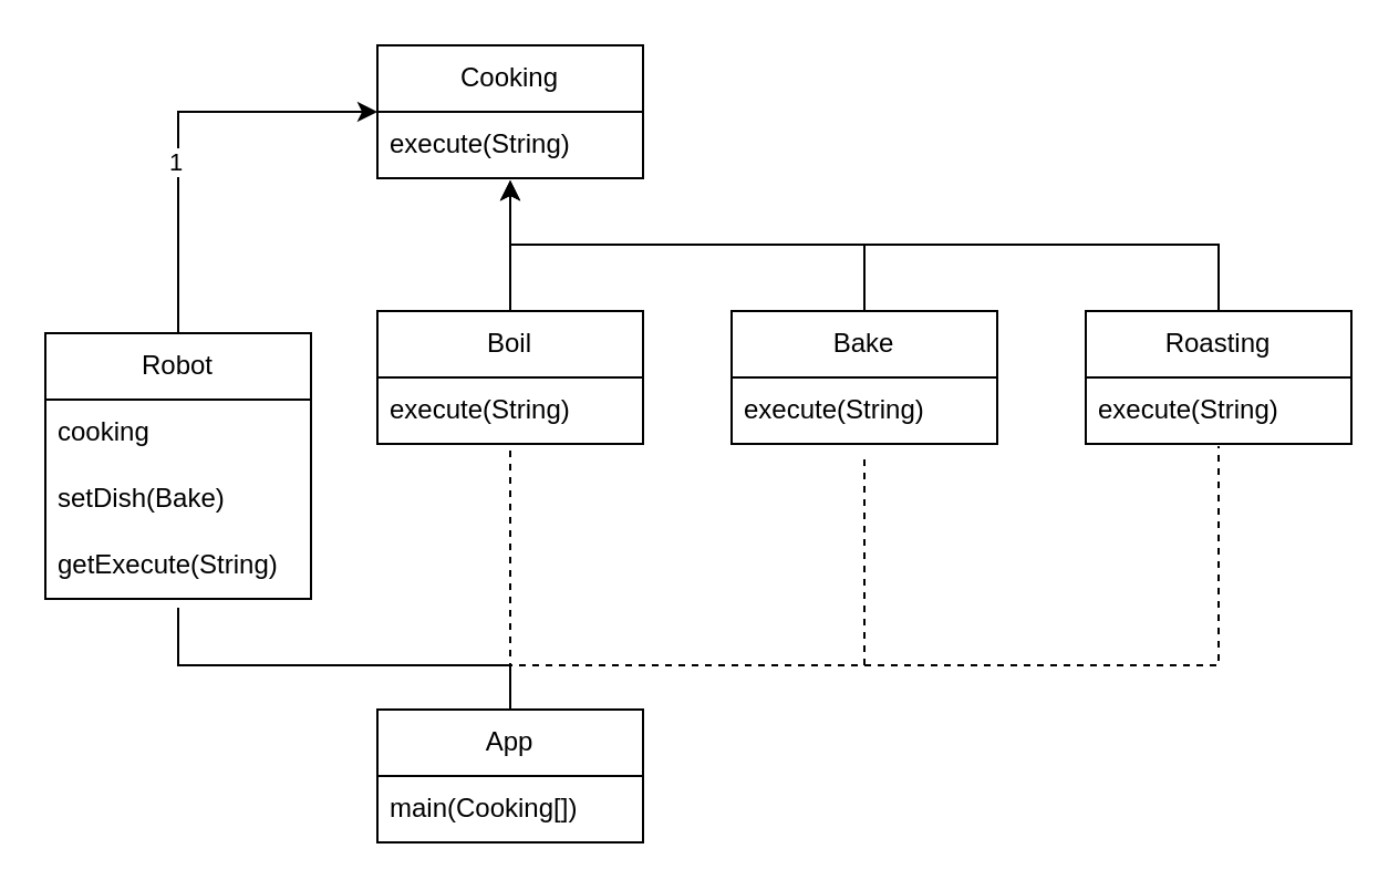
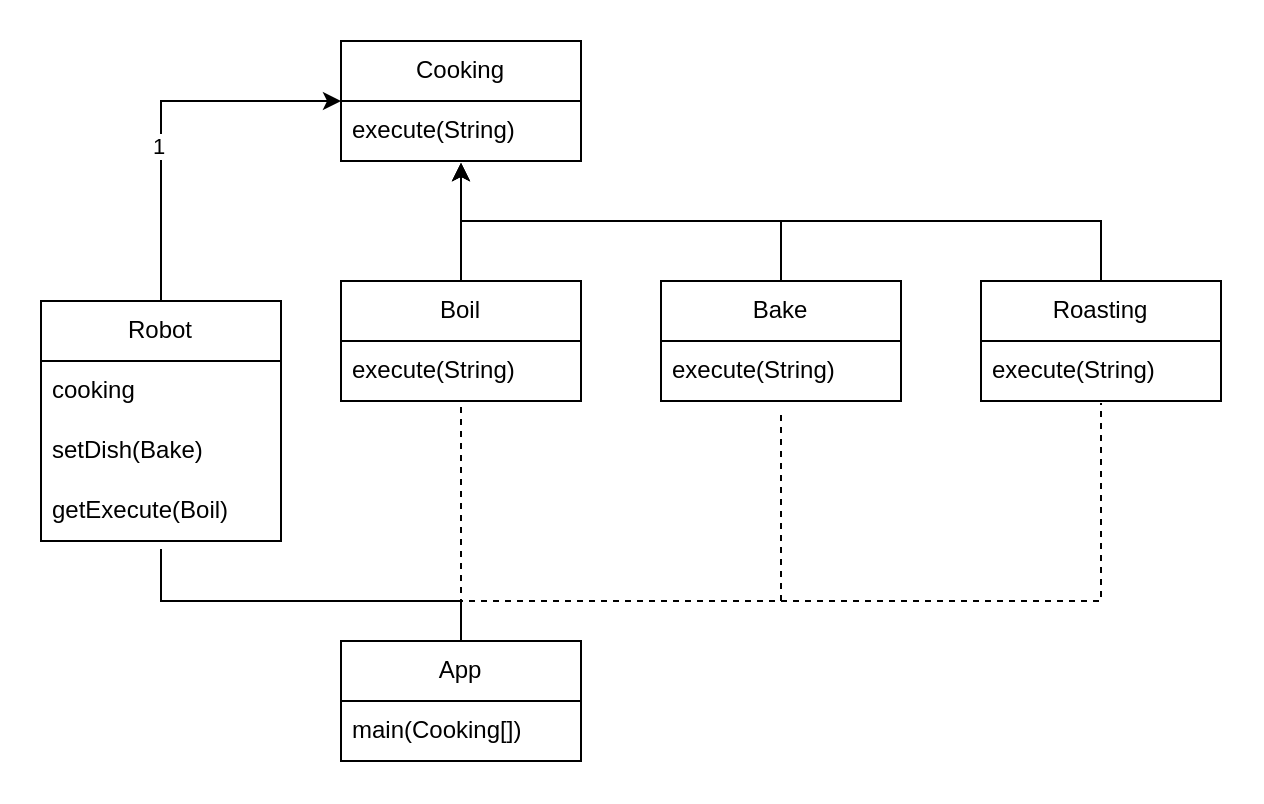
- <mxCell id="9" value="getExecute(String)" style="text;strokeColor=none;fillColor=none;align=left;verticalAlign=middle;spacingLeft=4;spacingRight=4;overflow=hidden;points=[[0,0.5],[1,0.5]];portConstraint=eastwest;rotatable=0;whiteSpace=wrap;html=1;" vertex="1" parent="6"><mxGeometry y="90" width="120" height="30" as="geometry" /></mxCell>
+ <mxCell id="9" value="getExecute(Boil)" style="text;strokeColor=none;fillColor=none;align=left;verticalAlign=middle;spacingLeft=4;spacingRight=4;overflow=hidden;points=[[0,0.5],[1,0.5]];portConstraint=eastwest;rotatable=0;whiteSpace=wrap;html=1;" vertex="1" parent="6"><mxGeometry y="90" width="120" height="30" as="geometry" /></mxCell>
